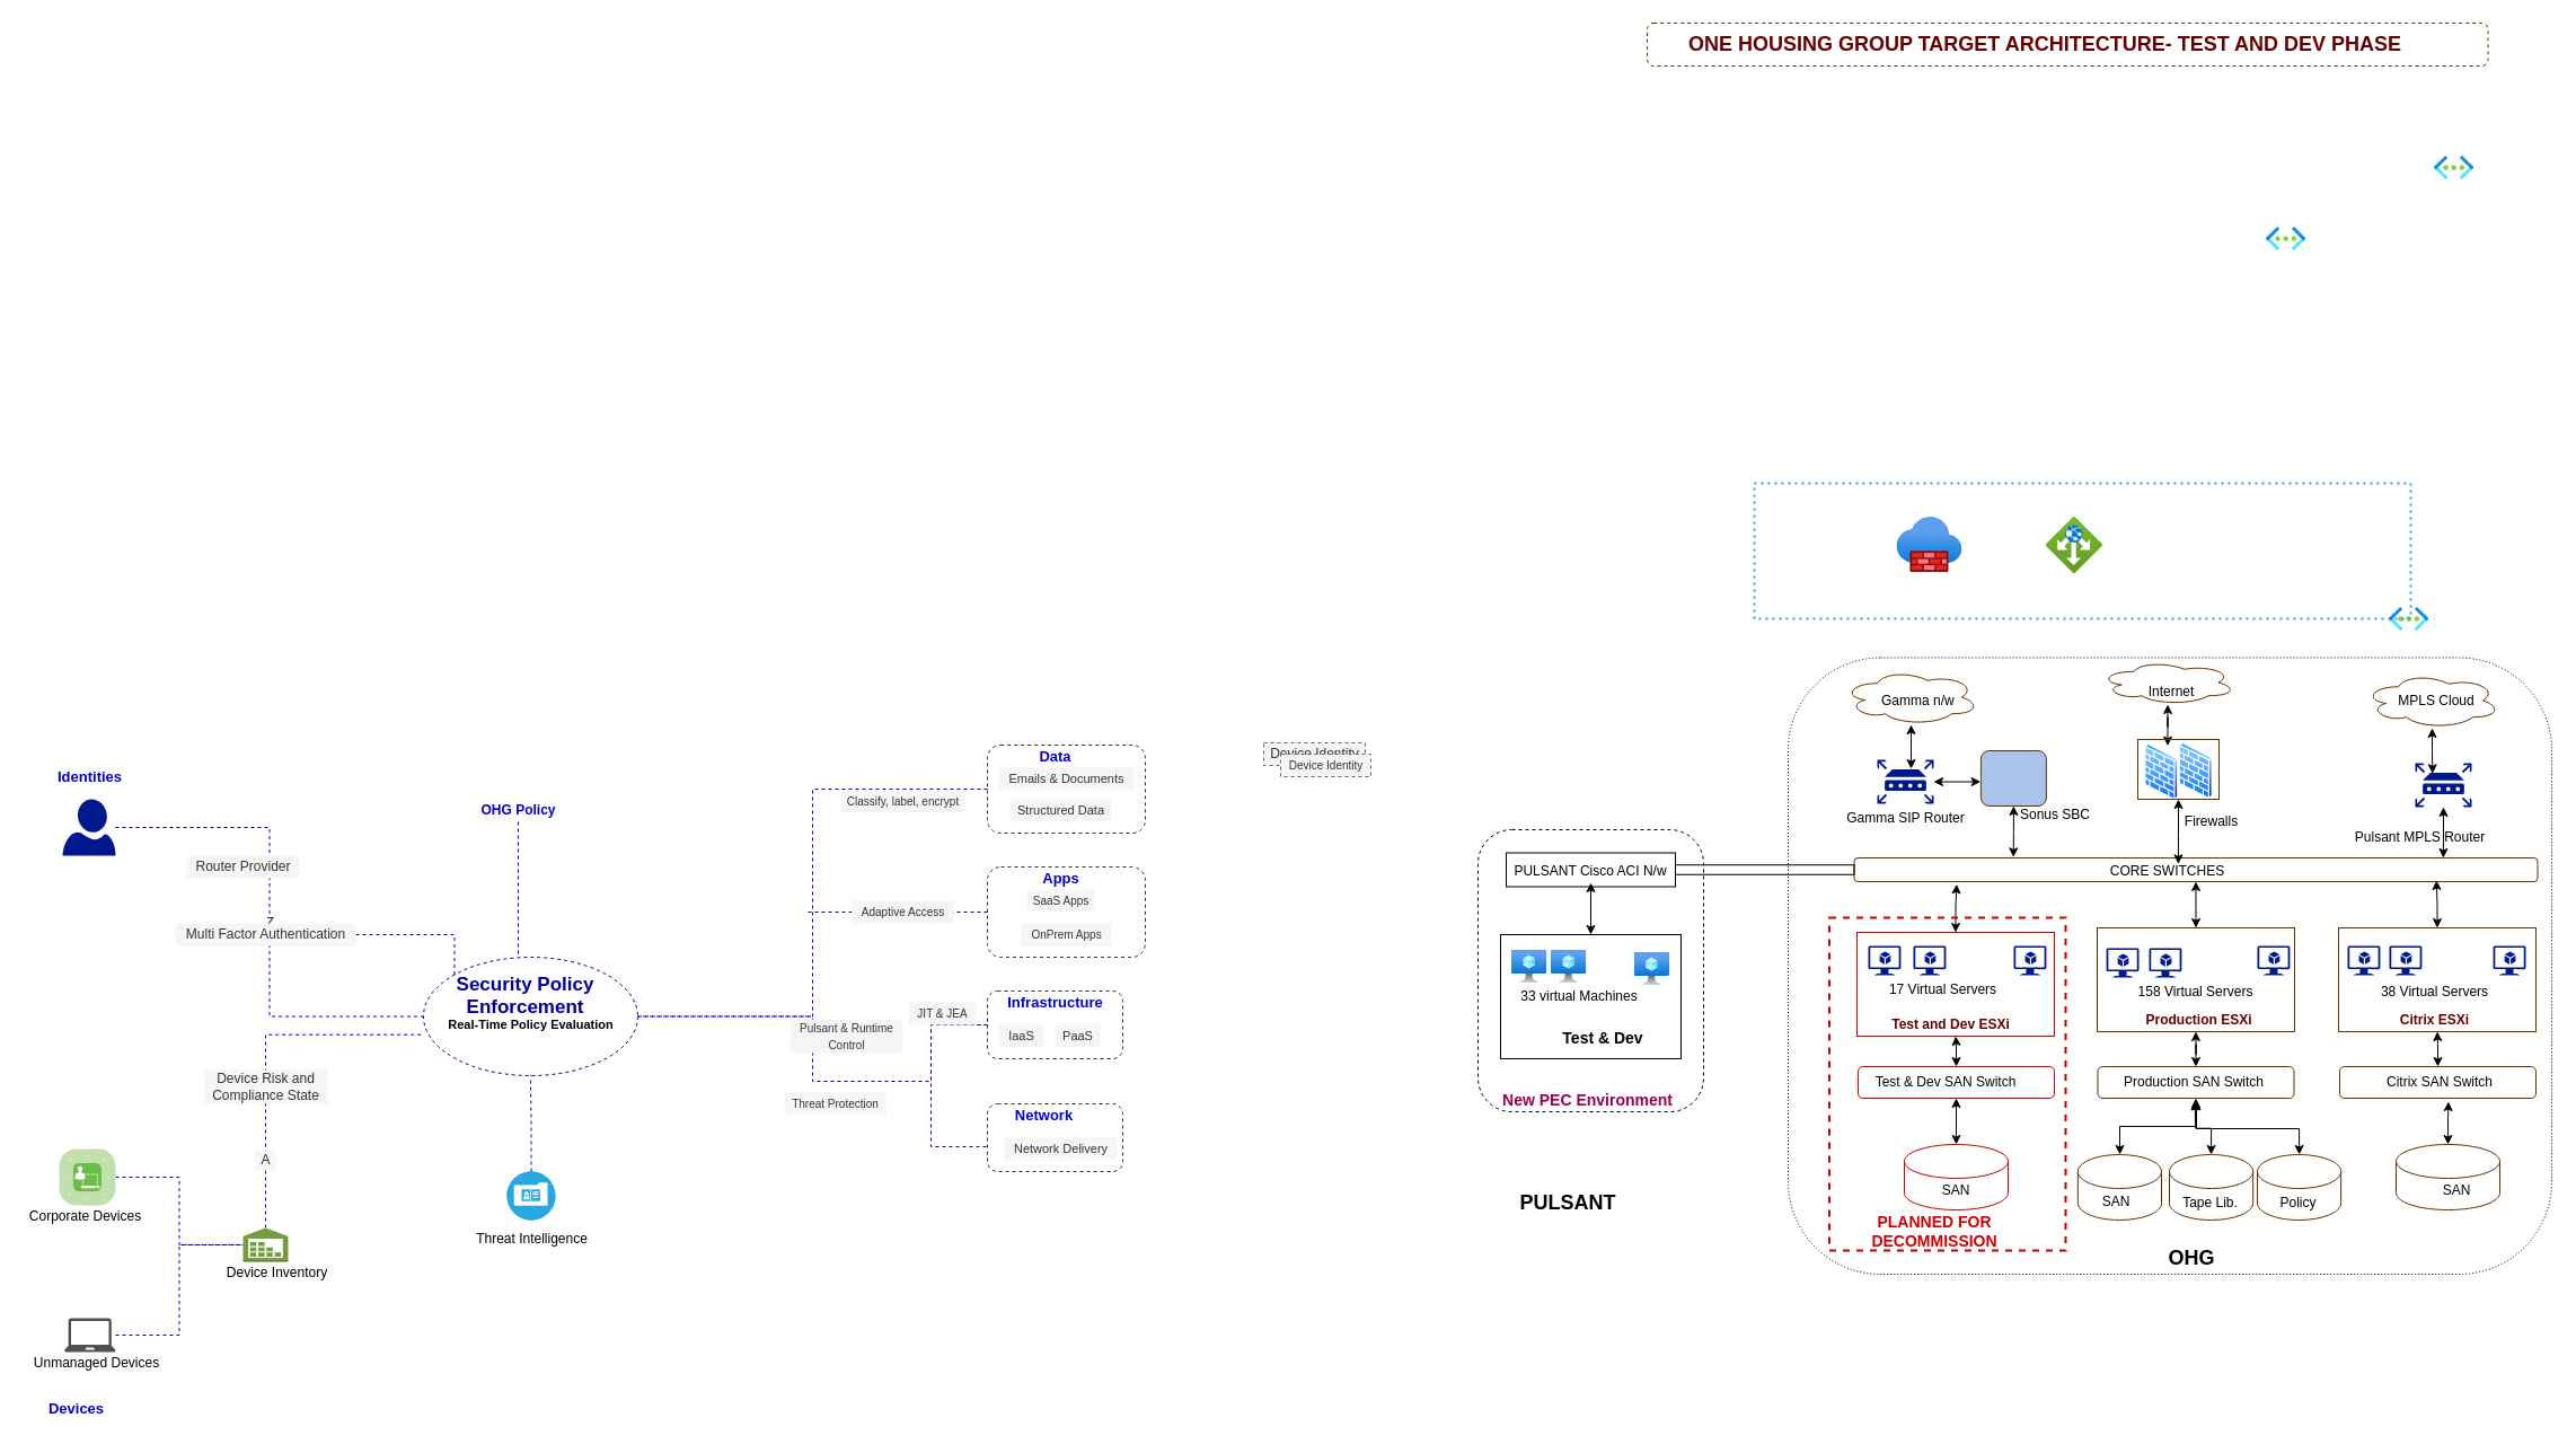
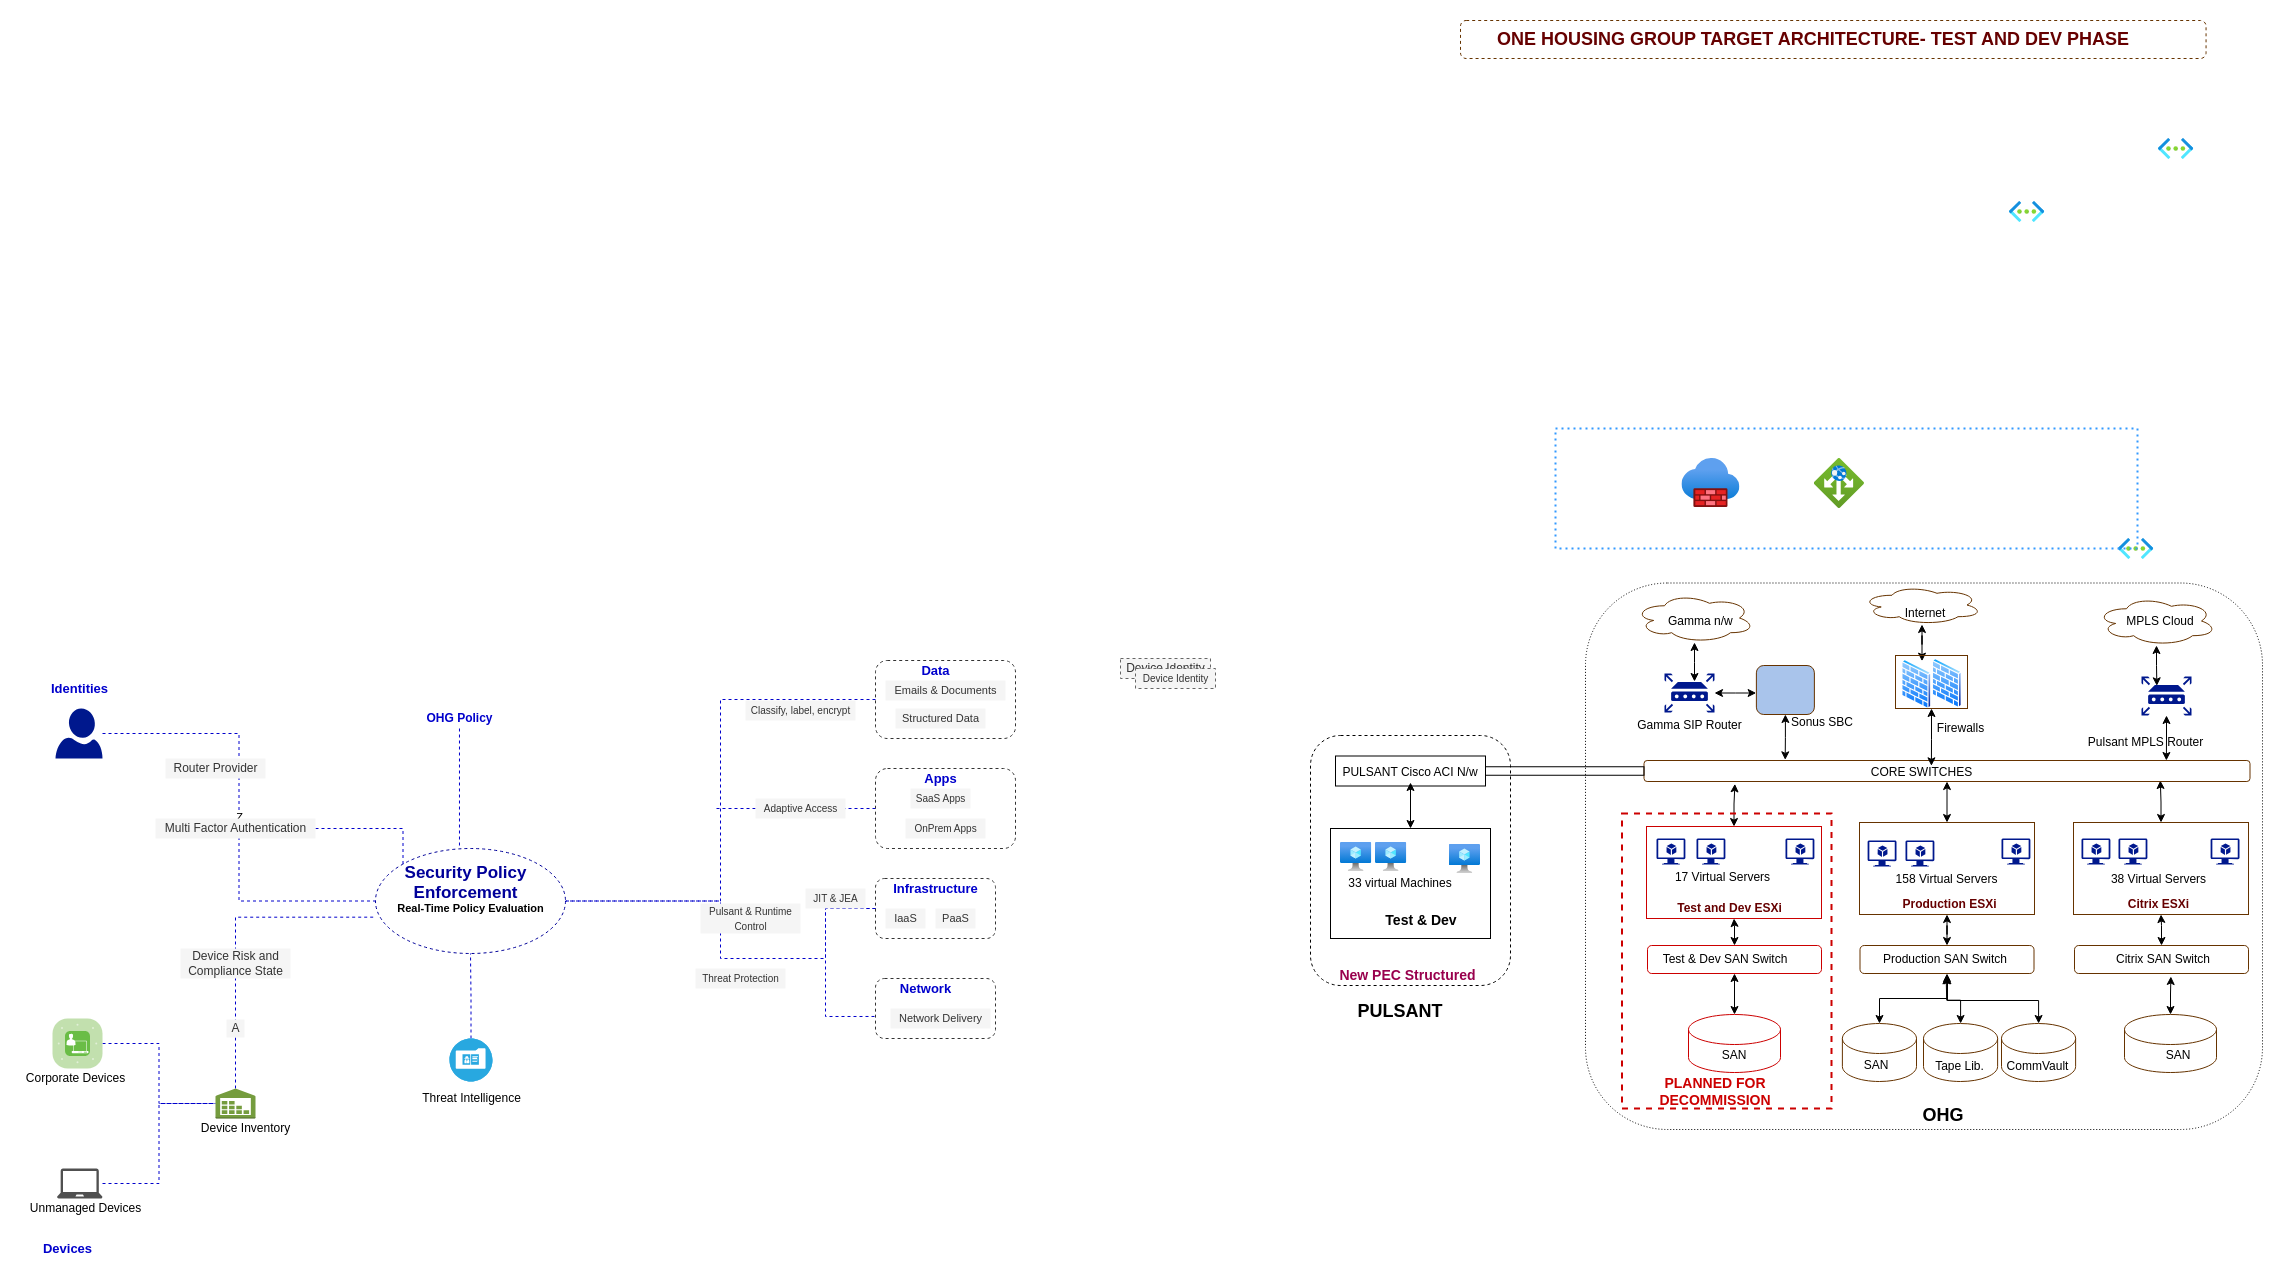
- <mxCell id="138" value="&lt;b&gt;&lt;font style=&quot;font-size: 14px&quot; color=&quot;#99004d&quot;&gt;New PEC Environment&lt;/font&gt;&lt;/b&gt;" style="text;html=1;strokeColor=none;fillColor=none;align=center;verticalAlign=middle;whiteSpace=wrap;rounded=0;" vertex="1" parent="1"><mxGeometry x="1310" y="965" width="195" height="20" as="geometry" /></mxCell>
+ <mxCell id="138" value="&lt;b&gt;&lt;font style=&quot;font-size: 14px&quot; color=&quot;#99004d&quot;&gt;New PEC Structured&lt;/font&gt;&lt;/b&gt;" style="text;html=1;strokeColor=none;fillColor=none;align=center;verticalAlign=middle;whiteSpace=wrap;rounded=0;" vertex="1" parent="1"><mxGeometry x="1310" y="965" width="195" height="20" as="geometry" /></mxCell>
- <mxCell id="142" value="&lt;b&gt;&lt;font style=&quot;font-size: 18px&quot;&gt;PULSANT&lt;/font&gt;&lt;/b&gt;" style="text;html=1;strokeColor=none;fillColor=none;align=center;verticalAlign=middle;whiteSpace=wrap;rounded=0;dashed=1;dashPattern=1 2;" vertex="1" parent="1"><mxGeometry x="1316" y="1048" width="148" height="35" as="geometry" /></mxCell>
+ <mxCell id="142" value="&lt;b&gt;&lt;font style=&quot;font-size: 18px&quot;&gt;PULSANT&lt;/font&gt;&lt;/b&gt;" style="text;html=1;strokeColor=none;fillColor=none;align=center;verticalAlign=middle;whiteSpace=wrap;rounded=0;dashed=1;dashPattern=1 2;" vertex="1" parent="1"><mxGeometry x="1326" y="993" width="148" height="35" as="geometry" /></mxCell>
- <mxCell id="101" value="Policy" style="text;html=1;strokeColor=none;fillColor=none;align=center;verticalAlign=middle;whiteSpace=wrap;rounded=0;" parent="1" vertex="1"><mxGeometry x="2012" y="1055" width="51.11" height="21" as="geometry" /></mxCell>
+ <mxCell id="101" value="CommVault" style="text;html=1;strokeColor=none;fillColor=none;align=center;verticalAlign=middle;whiteSpace=wrap;rounded=0;" parent="1" vertex="1"><mxGeometry x="2012" y="1055" width="51.11" height="21" as="geometry" /></mxCell>
